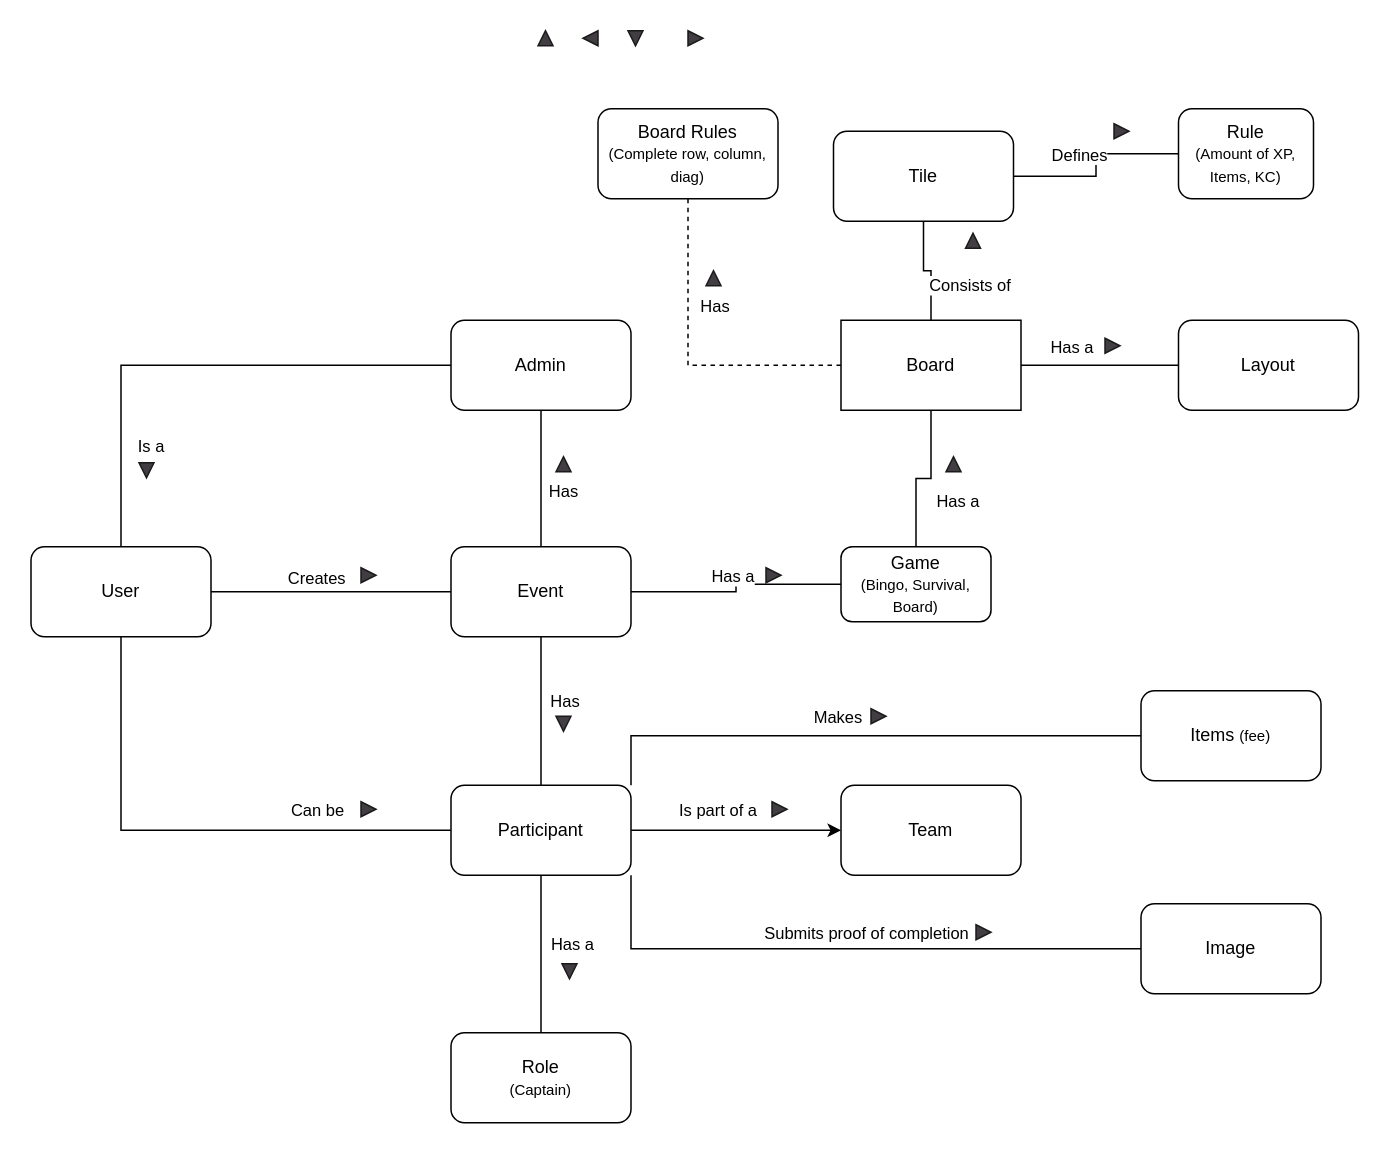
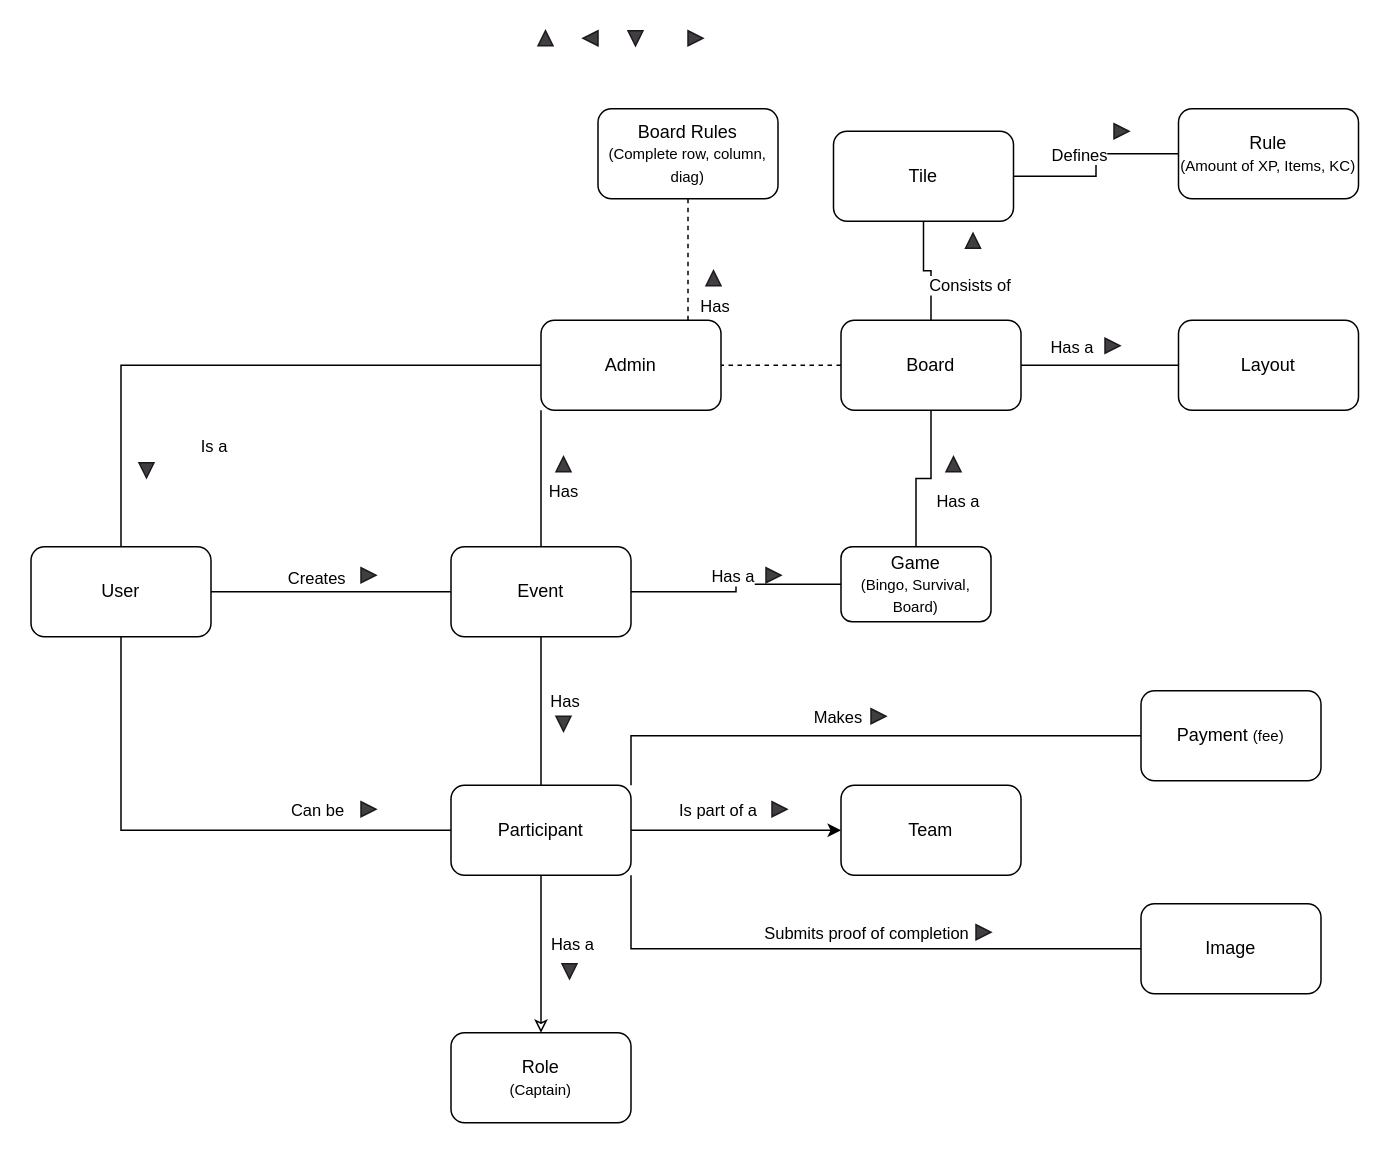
- <mxCell id="36" value="Rule&lt;br&gt;&lt;font style=&quot;font-size: 10px;&quot;&gt;(Amount of XP, Items, KC)&lt;/font&gt;" style="rounded=1;whiteSpace=wrap;html=1;" parent="1" vertex="1"><mxGeometry x="785" y="72" width="90" height="60" as="geometry" /></mxCell>
+ <mxCell id="36" value="Rule&lt;br&gt;&lt;font style=&quot;font-size: 10px;&quot;&gt;(Amount of XP, Items, KC)&lt;/font&gt;" style="rounded=1;whiteSpace=wrap;html=1;" parent="1" vertex="1"><mxGeometry x="785" y="72" width="120" height="60" as="geometry" /></mxCell>
- <mxCell id="39" value="Admin" style="rounded=1;whiteSpace=wrap;html=1;" parent="1" vertex="1"><mxGeometry x="300" y="213" width="120" height="60" as="geometry" /></mxCell>
+ <mxCell id="39" value="Admin" style="rounded=1;whiteSpace=wrap;html=1;" parent="1" vertex="1"><mxGeometry x="360" y="213" width="120" height="60" as="geometry" /></mxCell>
- <mxCell id="35" value="Board" style="whiteSpace=wrap;html=1;rounded=0;" parent="1" vertex="1"><mxGeometry x="560" y="213" width="120" height="60" as="geometry" /></mxCell>
+ <mxCell id="35" value="Board" style="rounded=1;whiteSpace=wrap;html=1;" parent="1" vertex="1"><mxGeometry x="560" y="213" width="120" height="60" as="geometry" /></mxCell>
- <mxCell id="63" value="Items &lt;font style=&quot;font-size: 10px;&quot;&gt;(fee)&lt;/font&gt;" style="rounded=1;whiteSpace=wrap;html=1;" vertex="1" parent="1"><mxGeometry x="760" y="460" width="120" height="60" as="geometry" /></mxCell>
+ <mxCell id="63" value="Payment &lt;font style=&quot;font-size: 10px;&quot;&gt;(fee)&lt;/font&gt;" style="rounded=1;whiteSpace=wrap;html=1;" vertex="1" parent="1"><mxGeometry x="760" y="460" width="120" height="60" as="geometry" /></mxCell>
- <mxCell id="18" style="edgeStyle=orthogonalEdgeStyle;rounded=0;orthogonalLoop=1;jettySize=auto;html=1;exitX=0.5;exitY=1;exitDx=0;exitDy=0;endArrow=none;endFill=0;entryX=0.5;entryY=0;entryDx=0;entryDy=0;" parent="1" source="26" target="52" edge="1"><mxGeometry relative="1" as="geometry"><mxPoint x="360" y="662" as="targetPoint" /></mxGeometry></mxCell>
+ <mxCell id="18" style="edgeStyle=orthogonalEdgeStyle;rounded=0;orthogonalLoop=1;jettySize=auto;html=1;exitX=0.5;exitY=1;exitDx=0;exitDy=0;endArrow=classic;endFill=0;entryX=0.5;entryY=0;entryDx=0;entryDy=0;" parent="1" source="26" target="52" edge="1"><mxGeometry relative="1" as="geometry"><mxPoint x="360" y="662" as="targetPoint" /></mxGeometry></mxCell>
